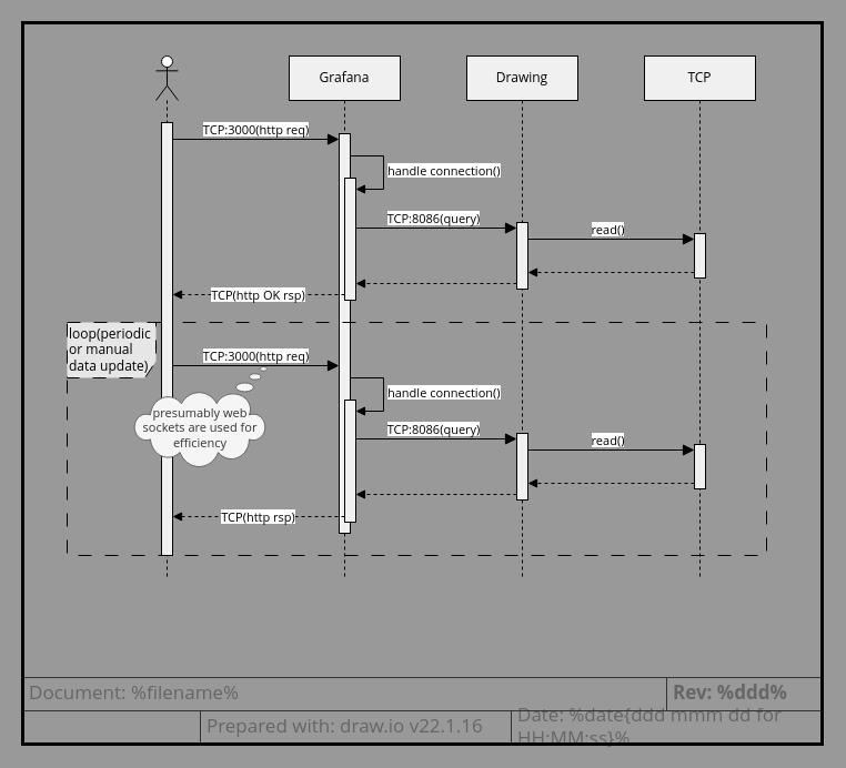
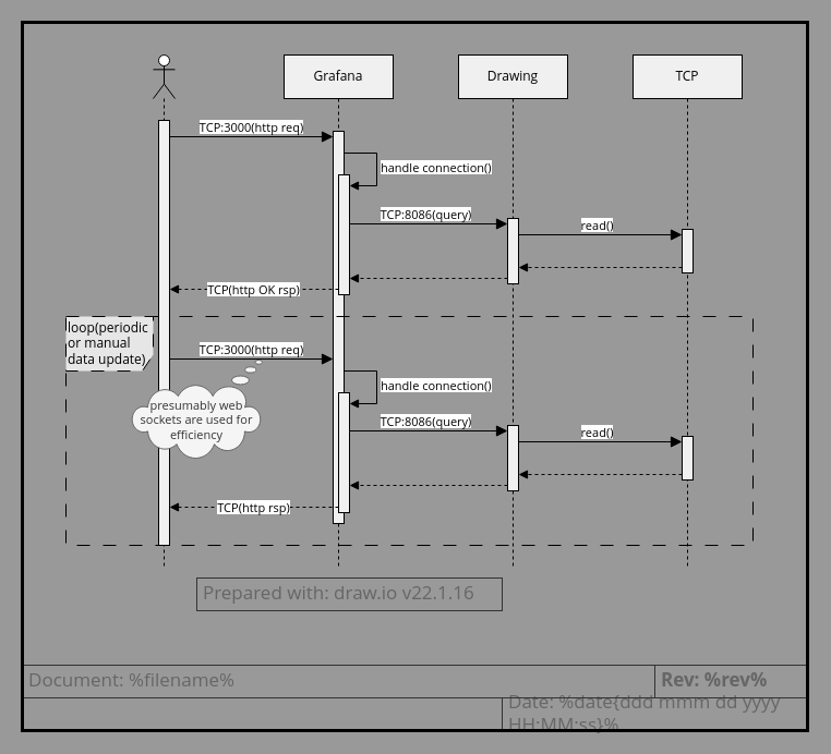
- <mxCell id="5" value="&lt;b&gt;Rev: %ddd%&lt;br&gt;&lt;/b&gt;" style="strokeWidth=1;shadow=0;dashed=0;align=center;html=1;shape=mxgraph.mockup.text.textBox;fontColor=#666666;align=left;fontSize=17;spacingLeft=4;spacingTop=-3;whiteSpace=wrap;strokeColor=#333333;mainText=;fillColor=none;fontFamily=Open Sans;movable=1;resizable=1;rotatable=1;deletable=1;editable=1;locked=0;connectable=1;" parent="1" vertex="1"><mxGeometry x="600" y="610" width="140" height="30" as="geometry" /></mxCell>
+ <mxCell id="5" value="&lt;b&gt;Rev: %rev%&lt;br&gt;&lt;/b&gt;" style="strokeWidth=1;shadow=0;dashed=0;align=center;html=1;shape=mxgraph.mockup.text.textBox;fontColor=#666666;align=left;fontSize=17;spacingLeft=4;spacingTop=-3;whiteSpace=wrap;strokeColor=#333333;mainText=;fillColor=none;fontFamily=Open Sans;movable=1;resizable=1;rotatable=1;deletable=1;editable=1;locked=0;connectable=1;" parent="1" vertex="1"><mxGeometry x="600" y="610" width="140" height="30" as="geometry" /></mxCell>
- <mxCell id="3" value="Date: &lt;font style=&quot;font-size: 17px;&quot;&gt;%date{ddd mmm dd for HH:MM:ss}%&lt;/font&gt;" style="strokeWidth=1;shadow=0;dashed=0;align=center;html=1;shape=mxgraph.mockup.text.textBox;fontColor=#666666;align=left;fontSize=17;spacingLeft=4;spacingTop=-3;whiteSpace=wrap;strokeColor=#333333;mainText=;fillColor=none;fontFamily=Open Sans;movable=1;resizable=1;rotatable=1;deletable=1;editable=1;locked=0;connectable=1;" parent="1" vertex="1"><mxGeometry x="460" y="640" width="280" height="30" as="geometry" /></mxCell>
+ <mxCell id="3" value="Date: &lt;font style=&quot;font-size: 17px;&quot;&gt;%date{ddd mmm dd yyyy HH:MM:ss}%&lt;/font&gt;" style="strokeWidth=1;shadow=0;dashed=0;align=center;html=1;shape=mxgraph.mockup.text.textBox;fontColor=#666666;align=left;fontSize=17;spacingLeft=4;spacingTop=-3;whiteSpace=wrap;strokeColor=#333333;mainText=;fillColor=none;fontFamily=Open Sans;movable=1;resizable=1;rotatable=1;deletable=1;editable=1;locked=0;connectable=1;" parent="1" vertex="1"><mxGeometry x="460" y="640" width="280" height="30" as="geometry" /></mxCell>
- <mxCell id="2" value="Prepared with: draw.io v22.1.16" style="strokeWidth=1;shadow=0;dashed=0;align=center;html=1;shape=mxgraph.mockup.text.textBox;fontColor=#666666;align=left;fontSize=17;spacingLeft=4;spacingTop=-3;whiteSpace=wrap;strokeColor=#333333;mainText=;fillColor=none;fontFamily=Open Sans;movable=1;resizable=1;rotatable=1;deletable=1;editable=1;locked=0;connectable=1;" parent="1" vertex="1"><mxGeometry x="180" y="640" width="280" height="30" as="geometry" /></mxCell>
+ <mxCell id="2" value="Prepared with: draw.io v22.1.16" style="strokeWidth=1;shadow=0;dashed=0;align=center;html=1;shape=mxgraph.mockup.text.textBox;fontColor=#666666;align=left;fontSize=17;spacingLeft=4;spacingTop=-3;whiteSpace=wrap;strokeColor=#333333;mainText=;fillColor=none;fontFamily=Open Sans;movable=1;resizable=1;rotatable=1;deletable=1;editable=1;locked=0;connectable=1;" parent="1" vertex="1"><mxGeometry x="180" y="530" width="280" height="30" as="geometry" /></mxCell>
